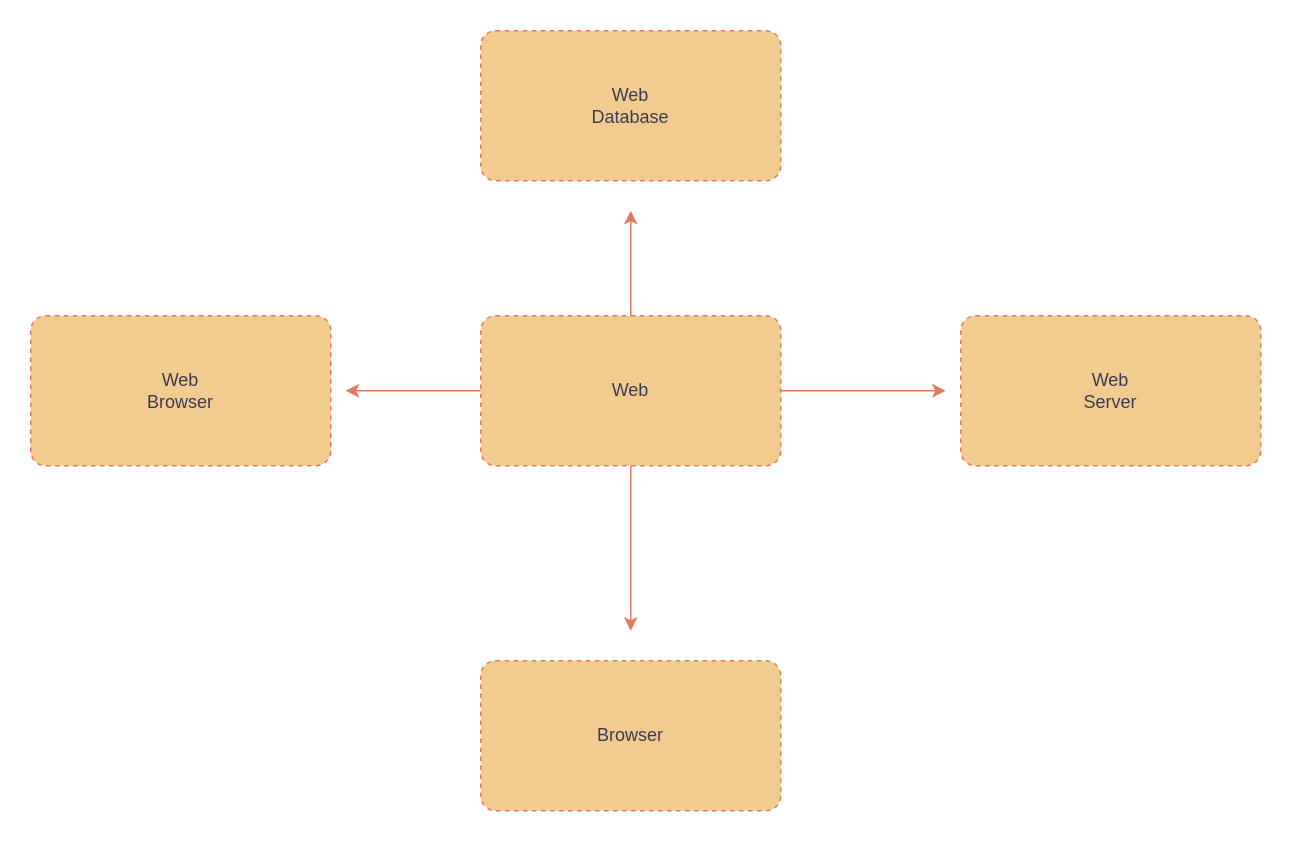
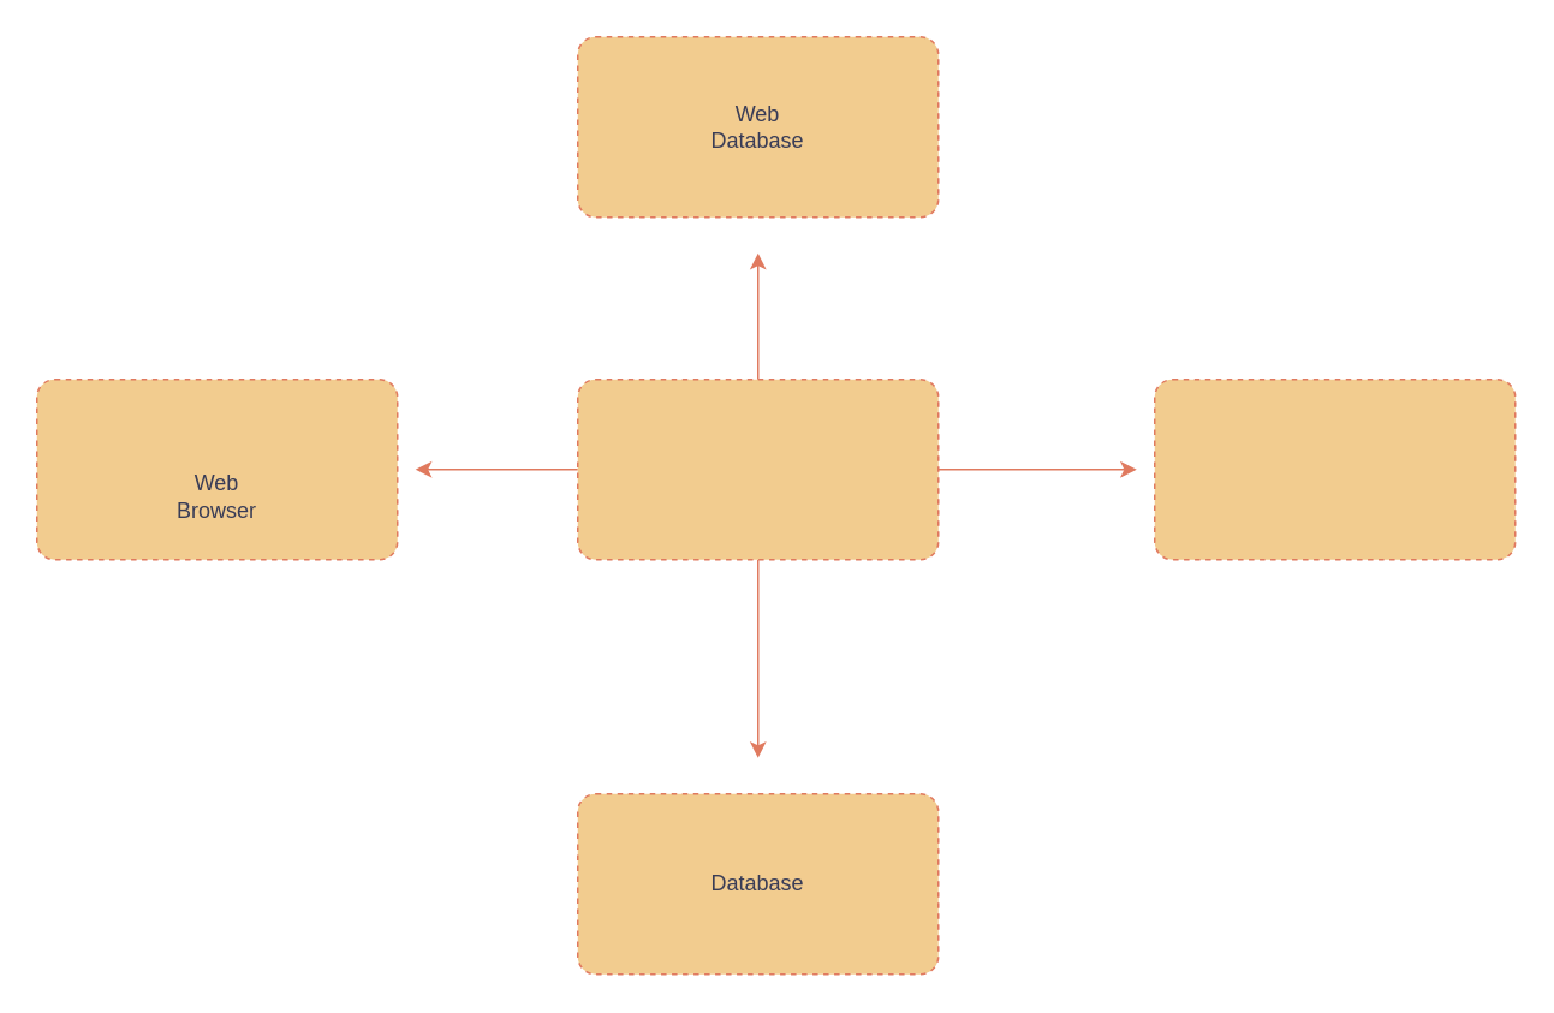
- <mxCell id="3" value="Web Browser" style="text;html=1;strokeColor=none;fillColor=none;align=center;verticalAlign=middle;whiteSpace=wrap;rounded=1;labelBackgroundColor=none;fontColor=#393C56;" vertex="1" parent="1"><mxGeometry x="90" y="245" width="60" height="30" as="geometry" /></mxCell>
+ <mxCell id="3" value="Web Browser" style="text;html=1;strokeColor=none;fillColor=none;align=center;verticalAlign=middle;whiteSpace=wrap;rounded=1;labelBackgroundColor=none;fontColor=#393C56;" vertex="1" parent="1"><mxGeometry x="90" y="260" width="60" height="30" as="geometry" /></mxCell>
- <mxCell id="11" value="Web" style="text;html=1;strokeColor=none;fillColor=none;align=center;verticalAlign=middle;whiteSpace=wrap;rounded=1;labelBackgroundColor=none;fontColor=#393C56;" vertex="1" parent="1"><mxGeometry x="390" y="245" width="60" height="30" as="geometry" /></mxCell>
- <mxCell id="13" value="Web Server" style="text;html=1;strokeColor=none;fillColor=none;align=center;verticalAlign=middle;whiteSpace=wrap;rounded=1;labelBackgroundColor=none;fontColor=#393C56;" vertex="1" parent="1"><mxGeometry x="710" y="245" width="60" height="30" as="geometry" /></mxCell>
- <mxCell id="15" value="Browser" style="text;html=1;strokeColor=none;fillColor=none;align=center;verticalAlign=middle;whiteSpace=wrap;rounded=1;labelBackgroundColor=none;fontColor=#393C56;" vertex="1" parent="1"><mxGeometry x="390" y="475" width="60" height="30" as="geometry" /></mxCell>
+ <mxCell id="15" value="Database" style="text;html=1;strokeColor=none;fillColor=none;align=center;verticalAlign=middle;whiteSpace=wrap;rounded=1;labelBackgroundColor=none;fontColor=#393C56;" vertex="1" parent="1"><mxGeometry x="390" y="475" width="60" height="30" as="geometry" /></mxCell>
